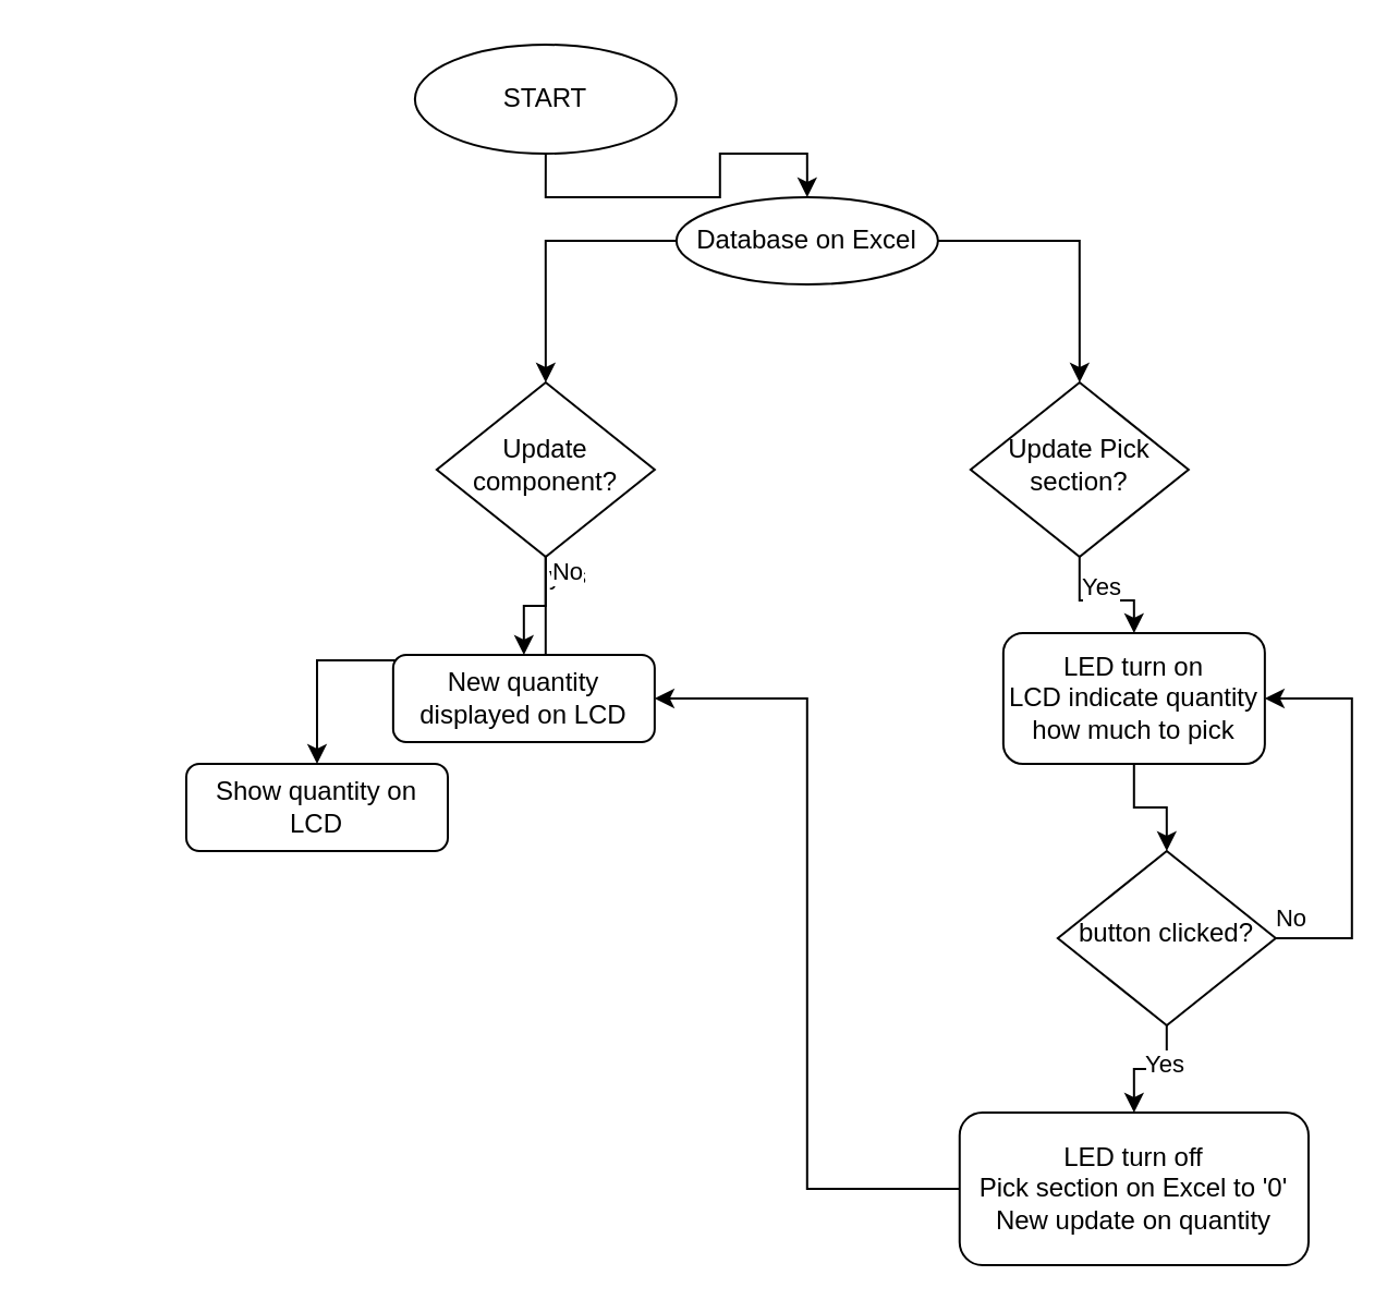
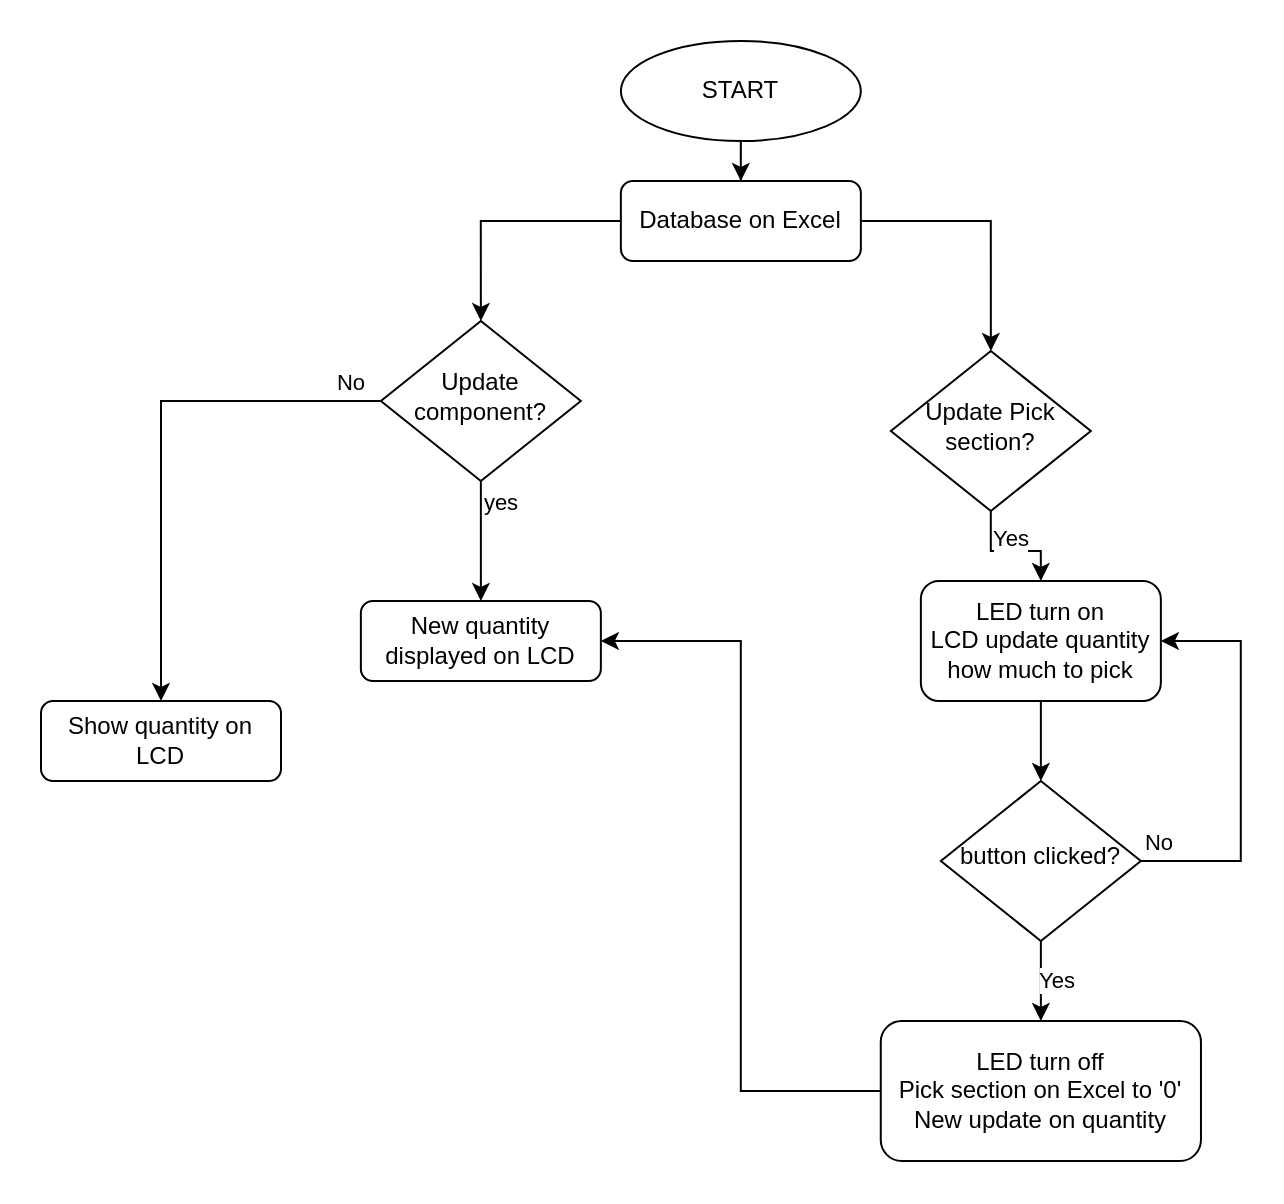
- <mxCell id="12" value="START" style="ellipse;whiteSpace=wrap;html=1;" vertex="1" parent="1"><mxGeometry x="189.93" y="20" width="120" height="50" as="geometry" /></mxCell>
+ <mxCell id="12" value="START" style="ellipse;whiteSpace=wrap;html=1;" vertex="1" parent="1"><mxGeometry x="309.93" y="20" width="120" height="50" as="geometry" /></mxCell>
- <mxCell id="4" value="Database on Excel" style="ellipse;whiteSpace=wrap;html=1;fontSize=12;glass=0;strokeWidth=1;shadow=0;" parent="1" vertex="1"><mxGeometry x="309.93" y="90" width="120" height="40" as="geometry" /></mxCell>
+ <mxCell id="4" value="Database on Excel" style="rounded=1;whiteSpace=wrap;html=1;fontSize=12;glass=0;strokeWidth=1;shadow=0;" parent="1" vertex="1"><mxGeometry x="309.93" y="90" width="120" height="40" as="geometry" /></mxCell>
- <mxCell id="9" value="Update component?" style="rhombus;whiteSpace=wrap;html=1;shadow=0;fontFamily=Helvetica;fontSize=12;align=center;strokeWidth=1;spacing=6;spacingTop=-4;" parent="1" vertex="1"><mxGeometry x="199.93" y="175" width="100" height="80" as="geometry" /></mxCell>
+ <mxCell id="9" value="Update component?" style="rhombus;whiteSpace=wrap;html=1;shadow=0;fontFamily=Helvetica;fontSize=12;align=center;strokeWidth=1;spacing=6;spacingTop=-4;" parent="1" vertex="1"><mxGeometry x="189.93" y="160" width="100" height="80" as="geometry" /></mxCell>
- <mxCell id="17" value="LED turn on&lt;br&gt;LCD indicate quantity how much to pick" style="rounded=1;whiteSpace=wrap;html=1;fontSize=12;glass=0;strokeWidth=1;shadow=0;" vertex="1" parent="1"><mxGeometry x="459.93" y="290" width="120" height="60" as="geometry" /></mxCell>
+ <mxCell id="17" value="LED turn on&lt;br&gt;LCD update quantity how much to pick" style="rounded=1;whiteSpace=wrap;html=1;fontSize=12;glass=0;strokeWidth=1;shadow=0;" vertex="1" parent="1"><mxGeometry x="459.93" y="290" width="120" height="60" as="geometry" /></mxCell>
- <mxCell id="25" value="Show quantity on LCD" style="rounded=1;whiteSpace=wrap;html=1;fontSize=12;glass=0;strokeWidth=1;shadow=0;" vertex="1" parent="1"><mxGeometry x="85" y="350" width="120" height="40" as="geometry" /></mxCell>
+ <mxCell id="25" value="Show quantity on LCD" style="rounded=1;whiteSpace=wrap;html=1;fontSize=12;glass=0;strokeWidth=1;shadow=0;" vertex="1" parent="1"><mxGeometry x="20" y="350" width="120" height="40" as="geometry" /></mxCell>
- <mxCell id="24" value="button clicked?" style="rhombus;whiteSpace=wrap;html=1;shadow=0;fontFamily=Helvetica;fontSize=12;align=center;strokeWidth=1;spacing=6;spacingTop=-4;" vertex="1" parent="1"><mxGeometry x="484.93" y="390" width="100" height="80" as="geometry" /></mxCell>
+ <mxCell id="24" value="button clicked?" style="rhombus;whiteSpace=wrap;html=1;shadow=0;fontFamily=Helvetica;fontSize=12;align=center;strokeWidth=1;spacing=6;spacingTop=-4;" vertex="1" parent="1"><mxGeometry x="469.93" y="390" width="100" height="80" as="geometry" /></mxCell>
